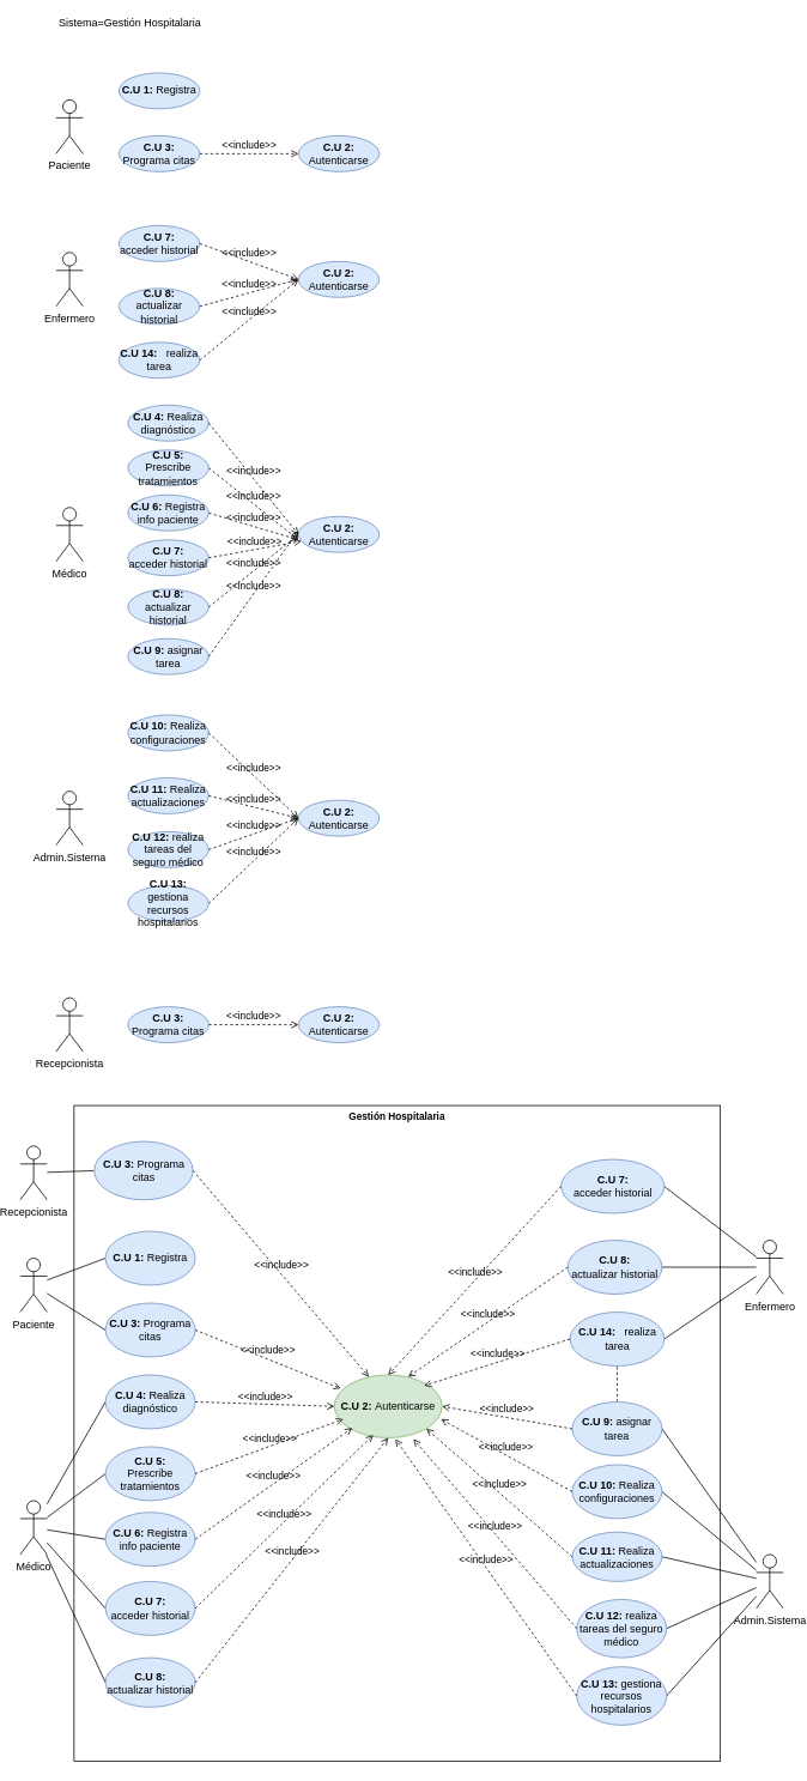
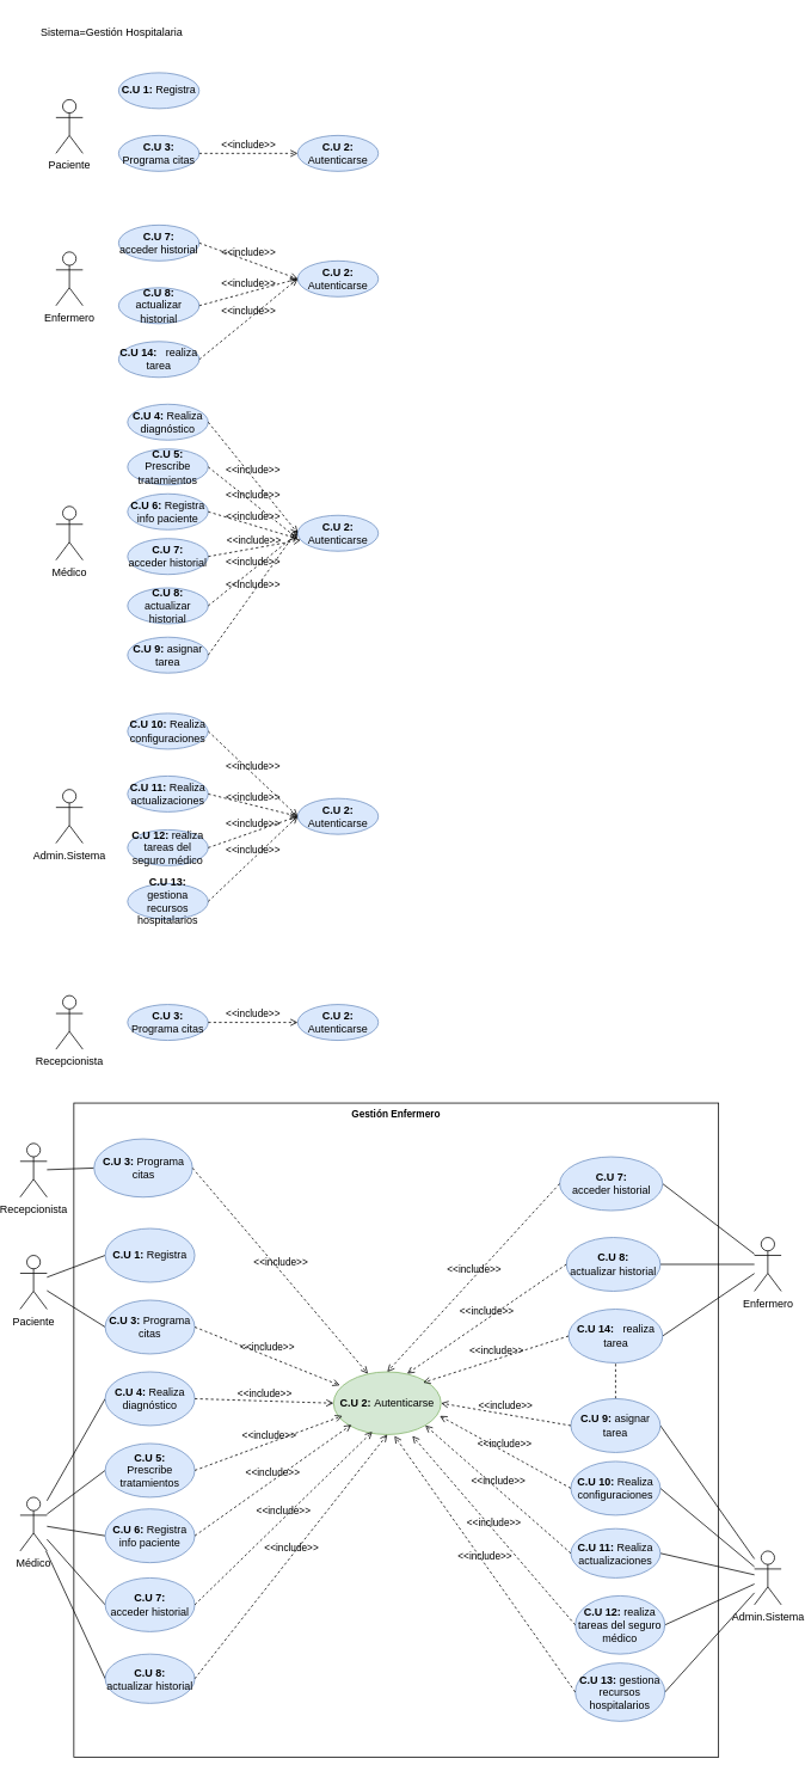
- <mxCell id="4" value="Sistema=Gestión Hospitalaria" style="text;html=1;strokeColor=none;fillColor=none;align=center;verticalAlign=middle;whiteSpace=wrap;rounded=0;" vertex="1" parent="1"><mxGeometry x="50" y="10" width="185" height="30" as="geometry" /></mxCell>
+ <mxCell id="4" value="Sistema=Gestión Hospitalaria" style="text;html=1;strokeColor=none;fillColor=none;align=center;verticalAlign=middle;whiteSpace=wrap;rounded=0;" vertex="1" parent="1"><mxGeometry x="30" y="20" width="185" height="30" as="geometry" /></mxCell>
- <mxCell id="2" value="Gestión Hospitalaria" style="shape=rect;html=1;verticalAlign=top;fontStyle=1;whiteSpace=wrap;align=center;fontFamily=Helvetica;fontSize=11;fontColor=default;fillColor=default;" vertex="1" parent="1"><mxGeometry x="80" y="1230" width="720" height="730" as="geometry" /></mxCell>
+ <mxCell id="2" value="Gestión Enfermero" style="shape=rect;html=1;verticalAlign=top;fontStyle=1;whiteSpace=wrap;align=center;fontFamily=Helvetica;fontSize=11;fontColor=default;fillColor=default;" vertex="1" parent="1"><mxGeometry x="80" y="1230" width="720" height="730" as="geometry" /></mxCell>
